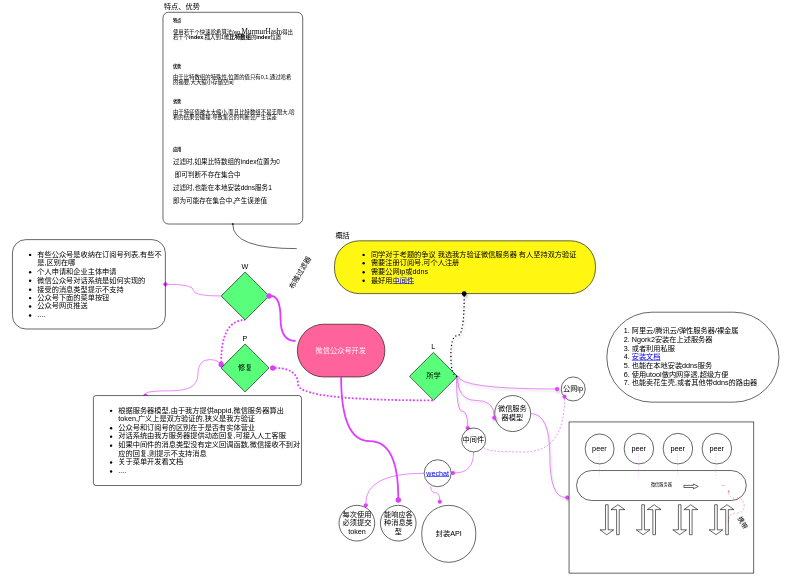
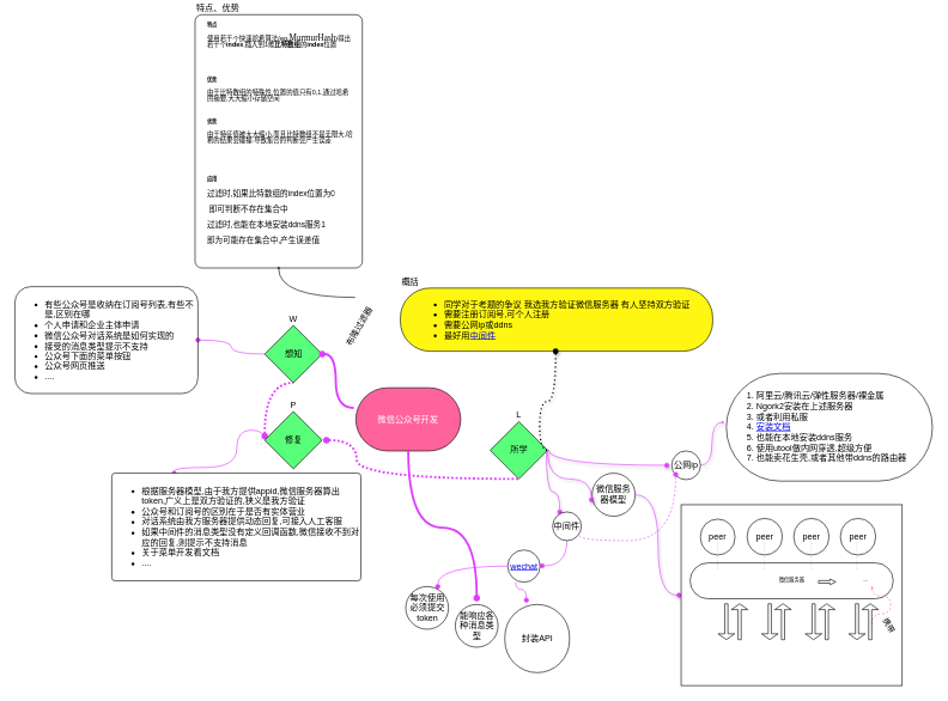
+ <mxCell id="11" value="&lt;span&gt;想知&lt;/span&gt;" style="text;html=1;align=center;verticalAlign=middle;resizable=0;points=[];autosize=1;" parent="1" vertex="1"><mxGeometry x="391" y="484" width="34" height="18" as="geometry" /></mxCell>
+ <mxCell id="16" value="" style="edgeStyle=orthogonalEdgeStyle;curved=1;rounded=0;orthogonalLoop=1;jettySize=auto;html=1;startFill=0;endArrow=circle;endFill=1;endSize=0;targetPerimeterSpacing=3;strokeColor=#DF3DFF;strokeWidth=1;fillColor=#ffe6cc;shadow=1;" parent="1" source="17" target="29" edge="1"><mxGeometry relative="1" as="geometry"><Array as="points"><mxPoint x="991" y="648" /><mxPoint x="991" y="588" /></Array></mxGeometry></mxCell>
- <mxCell id="57" value="&lt;font color=&quot;#000000&quot;&gt;每次使用必须提交token&lt;/font&gt;" style="whiteSpace=wrap;html=1;rounded=1;fontColor=#FFF712;fillColor=#FFFFFF;arcSize=50;" parent="1" vertex="1"><mxGeometry x="564.5" y="842" width="59.5" height="59.5" as="geometry" /></mxCell>
+ <mxCell id="57" value="&lt;font color=&quot;#000000&quot;&gt;每次使用必须提交token&lt;/font&gt;" style="whiteSpace=wrap;html=1;rounded=1;fontColor=#FFF712;fillColor=#FFFFFF;arcSize=50;" parent="1" vertex="1"><mxGeometry x="564.5" y="817" width="59.5" height="59.5" as="geometry" /></mxCell>
